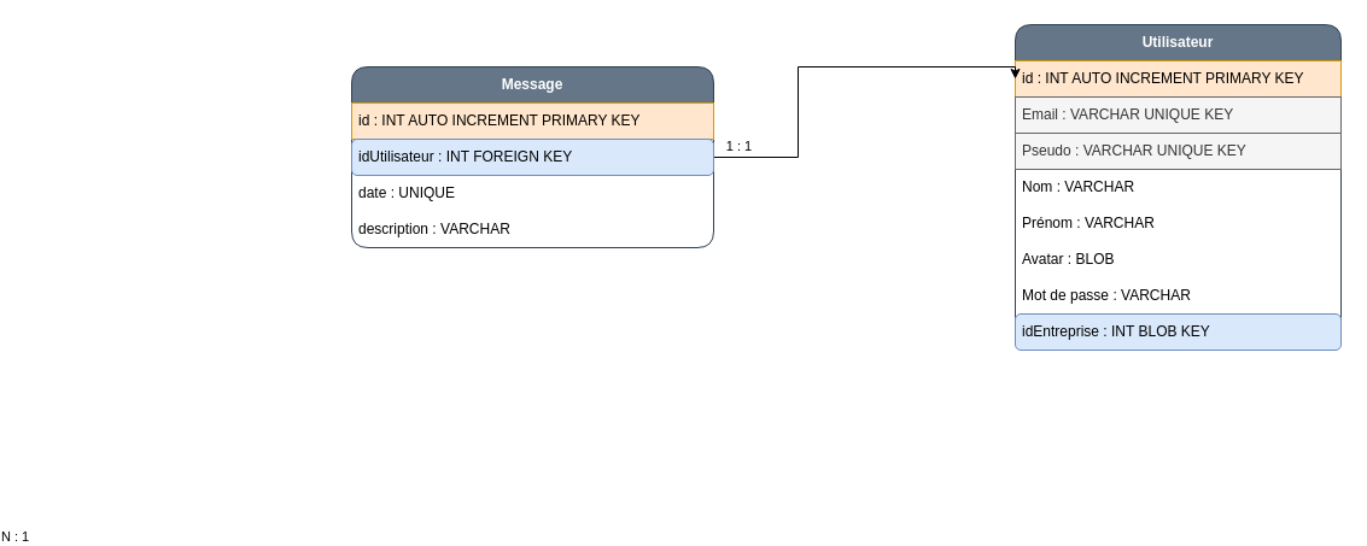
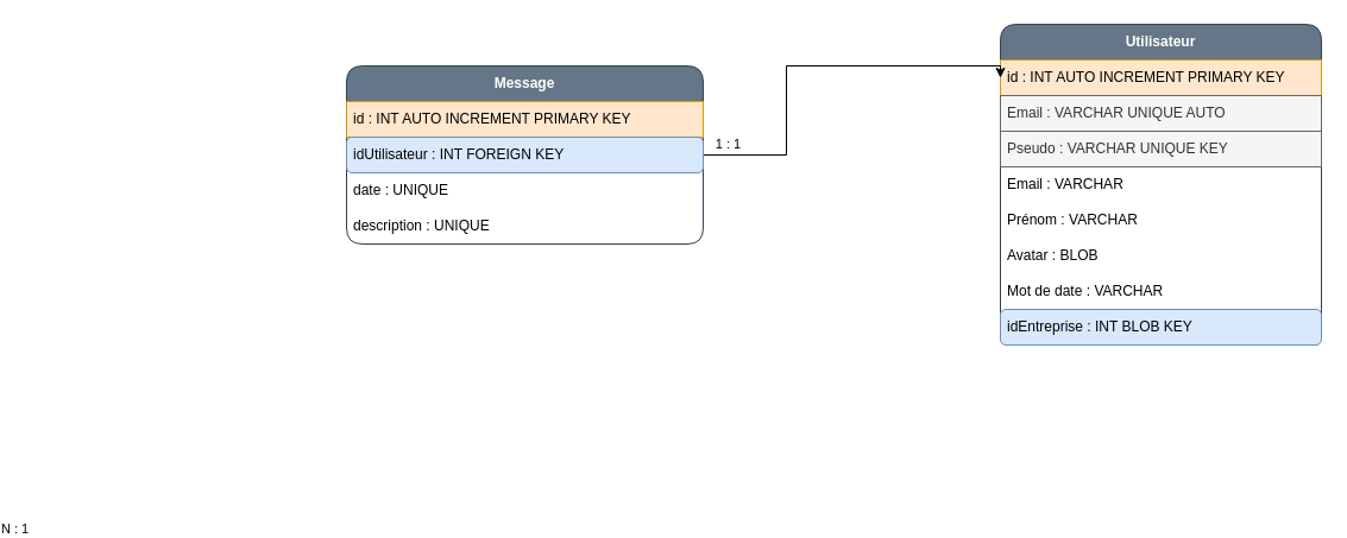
- <mxCell id="4" value="Email : VARCHAR UNIQUE KEY" style="text;strokeColor=#666666;fillColor=#f5f5f5;align=left;verticalAlign=middle;spacingLeft=4;spacingRight=4;overflow=hidden;points=[[0,0.5],[1,0.5]];portConstraint=eastwest;rotatable=0;whiteSpace=wrap;html=1;fontColor=#333333;" vertex="1" parent="2"><mxGeometry y="60" width="270" height="30" as="geometry" /></mxCell>
+ <mxCell id="4" value="Email : VARCHAR UNIQUE AUTO" style="text;strokeColor=#666666;fillColor=#f5f5f5;align=left;verticalAlign=middle;spacingLeft=4;spacingRight=4;overflow=hidden;points=[[0,0.5],[1,0.5]];portConstraint=eastwest;rotatable=0;whiteSpace=wrap;html=1;fontColor=#333333;" vertex="1" parent="2"><mxGeometry y="60" width="270" height="30" as="geometry" /></mxCell>
- <mxCell id="6" value="Nom : VARCHAR" style="text;strokeColor=none;fillColor=none;align=left;verticalAlign=middle;spacingLeft=4;spacingRight=4;overflow=hidden;points=[[0,0.5],[1,0.5]];portConstraint=eastwest;rotatable=0;whiteSpace=wrap;html=1;" vertex="1" parent="2"><mxGeometry y="120" width="270" height="30" as="geometry" /></mxCell>
+ <mxCell id="6" value="Email : VARCHAR" style="text;strokeColor=none;fillColor=none;align=left;verticalAlign=middle;spacingLeft=4;spacingRight=4;overflow=hidden;points=[[0,0.5],[1,0.5]];portConstraint=eastwest;rotatable=0;whiteSpace=wrap;html=1;" vertex="1" parent="2"><mxGeometry y="120" width="270" height="30" as="geometry" /></mxCell>
- <mxCell id="18" value="description : VARCHAR" style="text;strokeColor=none;fillColor=none;align=left;verticalAlign=middle;spacingLeft=4;spacingRight=4;overflow=hidden;points=[[0,0.5],[1,0.5]];portConstraint=eastwest;rotatable=0;whiteSpace=wrap;html=1;rounded=1;" vertex="1" parent="14"><mxGeometry y="120" width="300" height="30" as="geometry" /></mxCell>
+ <mxCell id="18" value="description : UNIQUE" style="text;strokeColor=none;fillColor=none;align=left;verticalAlign=middle;spacingLeft=4;spacingRight=4;overflow=hidden;points=[[0,0.5],[1,0.5]];portConstraint=eastwest;rotatable=0;whiteSpace=wrap;html=1;rounded=1;" vertex="1" parent="14"><mxGeometry y="120" width="300" height="30" as="geometry" /></mxCell>
- <mxCell id="9" value="Mot de passe : VARCHAR" style="text;strokeColor=none;fillColor=none;align=left;verticalAlign=middle;spacingLeft=4;spacingRight=4;overflow=hidden;points=[[0,0.5],[1,0.5]];portConstraint=eastwest;rotatable=0;whiteSpace=wrap;html=1;" vertex="1" parent="2"><mxGeometry y="210" width="270" height="30" as="geometry" /></mxCell>
+ <mxCell id="9" value="Mot de date : VARCHAR" style="text;strokeColor=none;fillColor=none;align=left;verticalAlign=middle;spacingLeft=4;spacingRight=4;overflow=hidden;points=[[0,0.5],[1,0.5]];portConstraint=eastwest;rotatable=0;whiteSpace=wrap;html=1;" vertex="1" parent="2"><mxGeometry y="210" width="270" height="30" as="geometry" /></mxCell>
